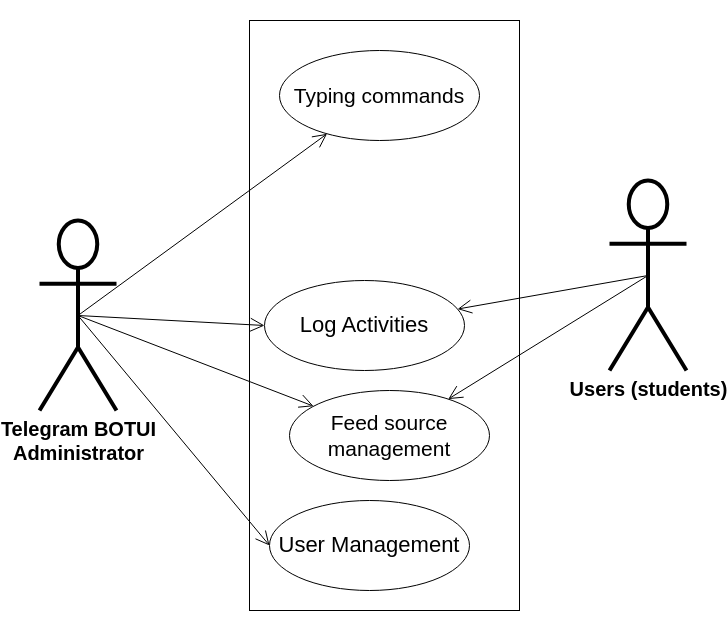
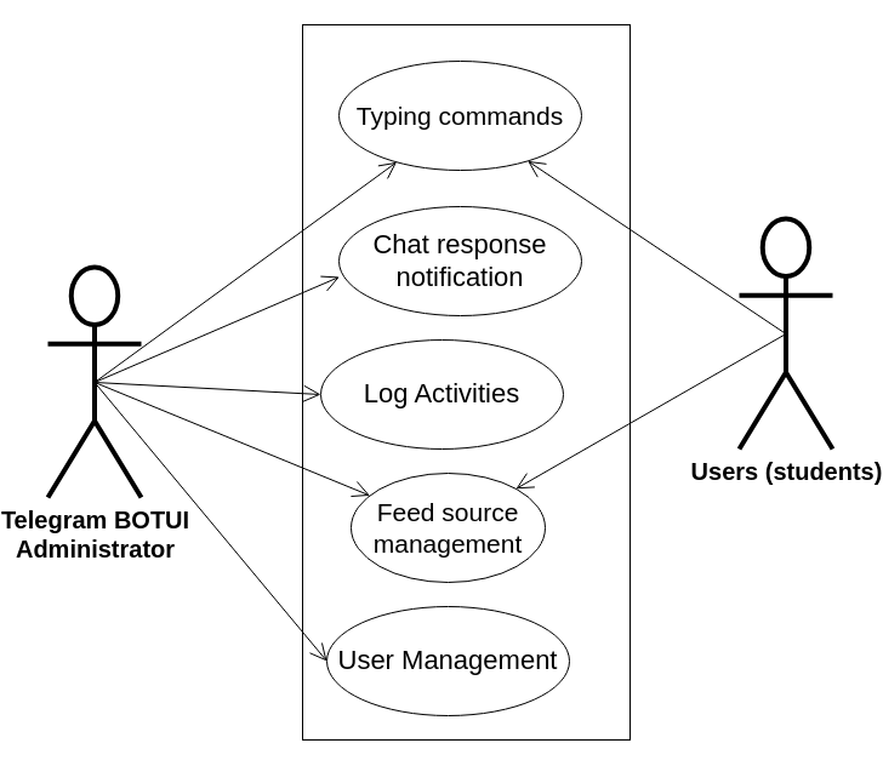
+ <mxCell id="6" value="&lt;span style=&quot;font-size: 22px&quot;&gt;Chat response notification&lt;/span&gt;" style="ellipse;whiteSpace=wrap;html=1;" parent="1" vertex="1"><mxGeometry x="260" y="170" width="200" height="90" as="geometry" /></mxCell>
+ <mxCell id="9" value="" style="endArrow=open;endFill=1;endSize=12;html=1;entryX=0.002;entryY=0.644;entryDx=0;entryDy=0;entryPerimeter=0;exitX=0.5;exitY=0.5;exitDx=0;exitDy=0;exitPerimeter=0;" parent="1" source="3" target="6" edge="1"><mxGeometry width="160" relative="1" as="geometry"><mxPoint x="-20" y="370" as="sourcePoint" /><mxPoint x="270.043" y="376.315" as="targetPoint" /></mxGeometry></mxCell>
- <mxCell id="10" value="" style="endArrow=open;endFill=1;endSize=12;html=1;exitX=0.5;exitY=0.5;exitDx=0;exitDy=0;exitPerimeter=0;" parent="1" source="5" target="14" edge="1"><mxGeometry width="160" relative="1" as="geometry"><mxPoint x="-8.5" y="375" as="sourcePoint" /><mxPoint x="270" y="625" as="targetPoint" /></mxGeometry></mxCell>
+ <mxCell id="10" value="" style="endArrow=open;endFill=1;endSize=12;html=1;exitX=0.5;exitY=0.5;exitDx=0;exitDy=0;exitPerimeter=0;" parent="1" source="5" target="4" edge="1"><mxGeometry width="160" relative="1" as="geometry"><mxPoint x="-8.5" y="375" as="sourcePoint" /><mxPoint x="270" y="625" as="targetPoint" /></mxGeometry></mxCell>
- <mxCell id="7" value="&lt;span style=&quot;font-size: 21px&quot;&gt;Feed source management&lt;/span&gt;" style="ellipse;whiteSpace=wrap;html=1;" parent="1" vertex="1"><mxGeometry x="270" y="390" width="200" height="90" as="geometry" /></mxCell>
+ <mxCell id="7" value="&lt;span style=&quot;font-size: 21px&quot;&gt;Feed source management&lt;/span&gt;" style="ellipse;whiteSpace=wrap;html=1;" parent="1" vertex="1"><mxGeometry x="270" y="390" width="160" height="90" as="geometry" /></mxCell>
